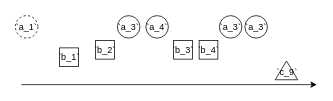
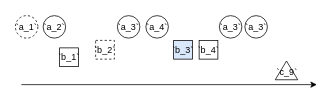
+ <mxCell id="3" value="`a_2`" style="ellipse;whiteSpace=wrap;html=1;aspect=fixed;" vertex="1" parent="1"><mxGeometry x="57" y="20" width="30" height="30" as="geometry" /></mxCell>
- <mxCell id="9" value="`b_2`" style="whiteSpace=wrap;html=1;aspect=fixed;" vertex="1" parent="1"><mxGeometry x="127" y="53" width="25" height="25" as="geometry" /></mxCell>
+ <mxCell id="9" value="`b_2`" style="whiteSpace=wrap;html=1;aspect=fixed;dashed=1;" vertex="1" parent="1"><mxGeometry x="127" y="53" width="25" height="25" as="geometry" /></mxCell>
- <mxCell id="10" value="`b_3`" style="whiteSpace=wrap;html=1;aspect=fixed;" vertex="1" parent="1"><mxGeometry x="231" y="53" width="25" height="25" as="geometry" /></mxCell>
+ <mxCell id="10" value="`b_3`" style="whiteSpace=wrap;html=1;aspect=fixed;fillColor=#dae8fc;" vertex="1" parent="1"><mxGeometry x="231" y="53" width="25" height="25" as="geometry" /></mxCell>
